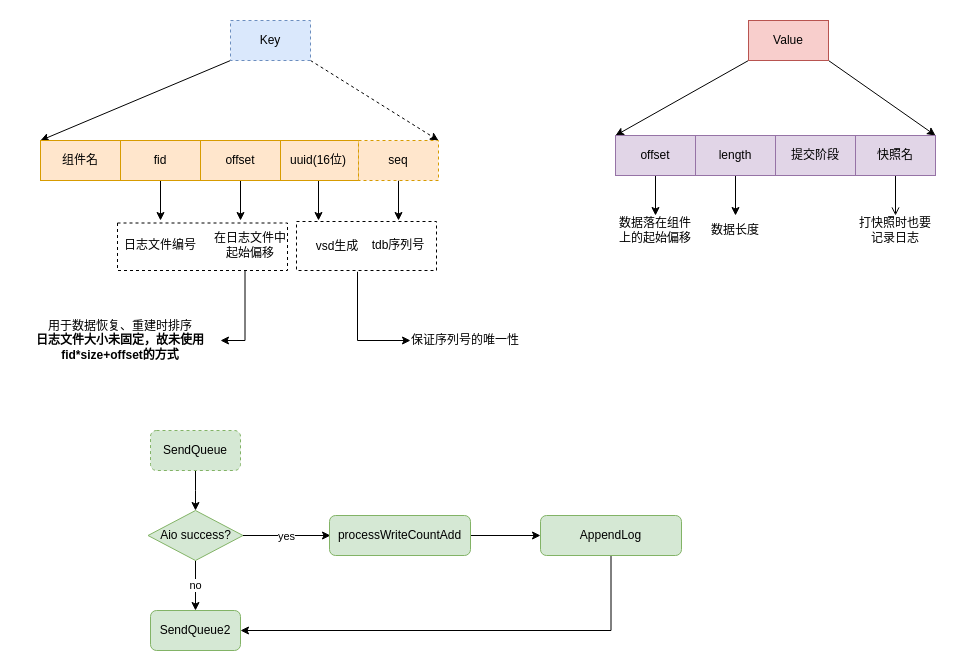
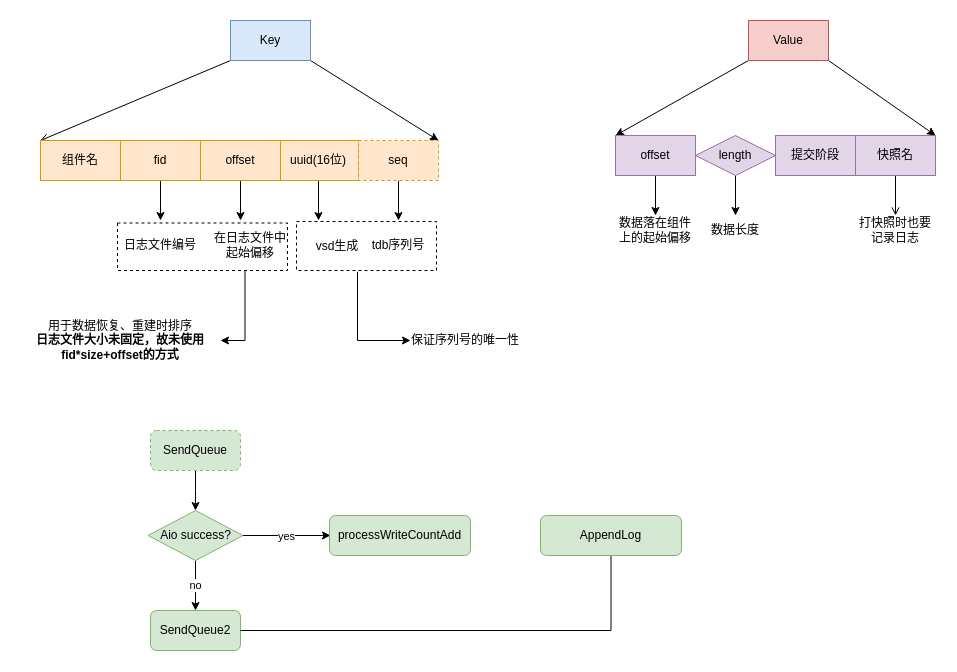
- <mxCell id="5" value="Key" style="rounded=0;whiteSpace=wrap;html=1;fillColor=#dae8fc;strokeColor=#6c8ebf;dashed=1;" parent="1" vertex="1"><mxGeometry x="230" y="20" width="80" height="40" as="geometry" /></mxCell>
+ <mxCell id="5" value="Key" style="rounded=0;whiteSpace=wrap;html=1;fillColor=#dae8fc;strokeColor=#6c8ebf;" parent="1" vertex="1"><mxGeometry x="230" y="20" width="80" height="40" as="geometry" /></mxCell>
- <mxCell id="4" style="edgeStyle=none;rounded=0;orthogonalLoop=1;jettySize=auto;html=1;exitX=1;exitY=1;exitDx=0;exitDy=0;entryX=1;entryY=0;entryDx=0;entryDy=0;dashed=1;" parent="1" source="5" target="10" edge="1"><mxGeometry relative="1" as="geometry"><mxPoint x="518" y="140" as="targetPoint" /></mxGeometry></mxCell>
+ <mxCell id="4" style="edgeStyle=none;rounded=0;orthogonalLoop=1;jettySize=auto;html=1;exitX=1;exitY=1;exitDx=0;exitDy=0;entryX=1;entryY=0;entryDx=0;entryDy=0;" parent="1" source="5" target="10" edge="1"><mxGeometry relative="1" as="geometry"><mxPoint x="518" y="140" as="targetPoint" /></mxGeometry></mxCell>
- <mxCell id="3" style="rounded=0;orthogonalLoop=1;jettySize=auto;html=1;exitX=0;exitY=1;exitDx=0;exitDy=0;entryX=0;entryY=0;entryDx=0;entryDy=0;" parent="1" source="5" target="6" edge="1"><mxGeometry relative="1" as="geometry" /></mxCell>
+ <mxCell id="3" style="rounded=0;orthogonalLoop=1;jettySize=auto;html=1;exitX=0;exitY=1;exitDx=0;exitDy=0;entryX=0;entryY=0;entryDx=0;entryDy=0;endArrow=open;" parent="1" source="5" target="6" edge="1"><mxGeometry relative="1" as="geometry" /></mxCell>
- <mxCell id="20" value="length" style="rounded=0;whiteSpace=wrap;html=1;fillColor=#e1d5e7;strokeColor=#9673a6;" parent="1" vertex="1"><mxGeometry x="695" y="135" width="80" height="40" as="geometry" /></mxCell>
+ <mxCell id="20" value="length" style="rhombus;whiteSpace=wrap;html=1;fillColor=#e1d5e7;strokeColor=#9673a6;" parent="1" vertex="1"><mxGeometry x="695" y="135" width="80" height="40" as="geometry" /></mxCell>
- <mxCell id="29" style="edgeStyle=orthogonalEdgeStyle;rounded=0;orthogonalLoop=1;jettySize=auto;html=1;exitX=1;exitY=0.5;exitDx=0;exitDy=0;entryX=0;entryY=0.5;entryDx=0;entryDy=0;" parent="1" source="30" target="33" edge="1"><mxGeometry relative="1" as="geometry" /></mxCell>
- <mxCell id="32" style="edgeStyle=orthogonalEdgeStyle;rounded=0;orthogonalLoop=1;jettySize=auto;html=1;exitX=0.5;exitY=1;exitDx=0;exitDy=0;entryX=1;entryY=0.5;entryDx=0;entryDy=0;" parent="1" source="33" target="31" edge="1"><mxGeometry relative="1" as="geometry" /></mxCell>
+ <mxCell id="32" style="edgeStyle=orthogonalEdgeStyle;rounded=0;orthogonalLoop=1;jettySize=auto;html=1;exitX=0.5;exitY=1;exitDx=0;exitDy=0;entryX=1;entryY=0.5;entryDx=0;entryDy=0;endArrow=none;" parent="1" source="33" target="31" edge="1"><mxGeometry relative="1" as="geometry" /></mxCell>
